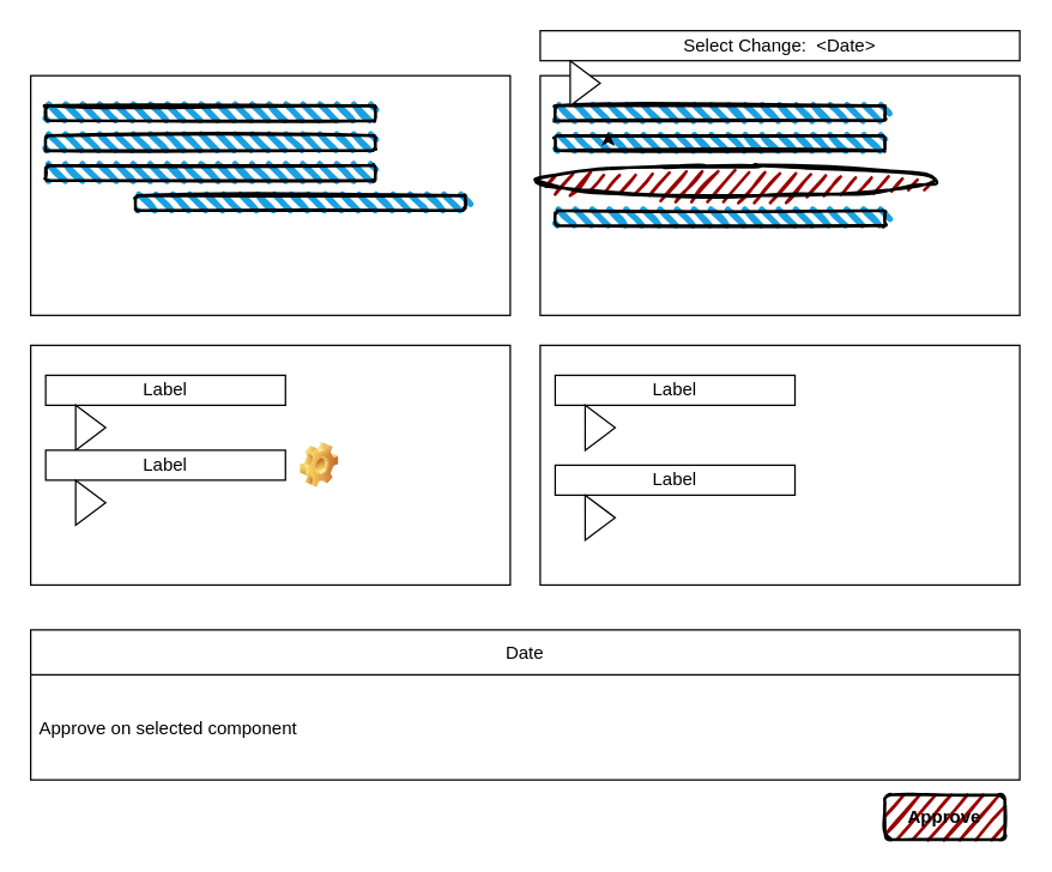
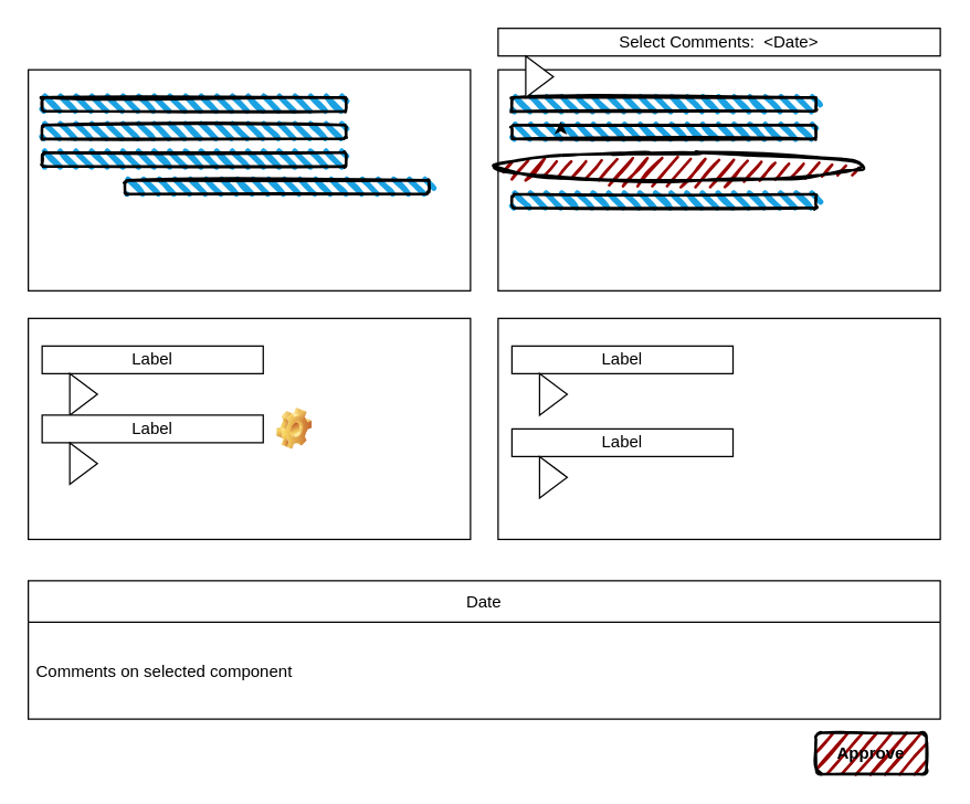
- <mxCell id="26" value="Select Change:&amp;nbsp; &amp;lt;Date&amp;gt;" style="html=1;whiteSpace=wrap;container=1;recursiveResize=0;collapsible=0;" vertex="1" parent="1"><mxGeometry x="360" y="20" width="320" height="20" as="geometry" /></mxCell>
+ <mxCell id="26" value="Select Comments:&amp;nbsp; &amp;lt;Date&amp;gt;" style="html=1;whiteSpace=wrap;container=1;recursiveResize=0;collapsible=0;" vertex="1" parent="1"><mxGeometry x="360" y="20" width="320" height="20" as="geometry" /></mxCell>
- <mxCell id="24" value="Approve on selected component" style="text;strokeColor=none;fillColor=none;align=left;verticalAlign=middle;spacingLeft=4;spacingRight=4;overflow=hidden;points=[[0,0.5],[1,0.5]];portConstraint=eastwest;rotatable=0;" vertex="1" parent="23"><mxGeometry y="30" width="660" height="70" as="geometry" /></mxCell>
+ <mxCell id="24" value="Comments on selected component" style="text;strokeColor=none;fillColor=none;align=left;verticalAlign=middle;spacingLeft=4;spacingRight=4;overflow=hidden;points=[[0,0.5],[1,0.5]];portConstraint=eastwest;rotatable=0;" vertex="1" parent="23"><mxGeometry y="30" width="660" height="70" as="geometry" /></mxCell>
